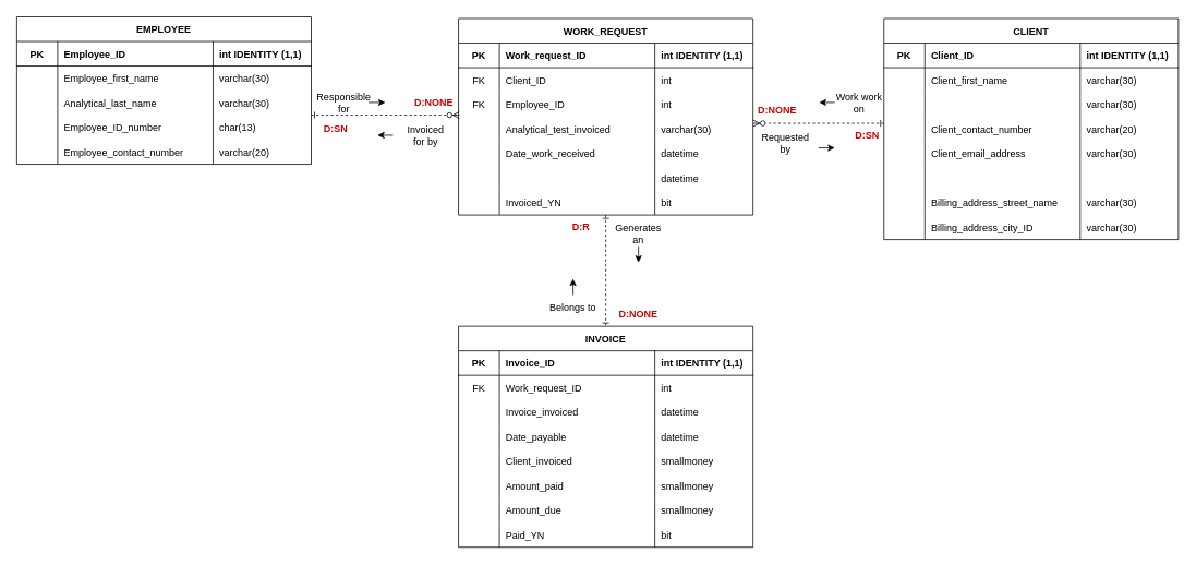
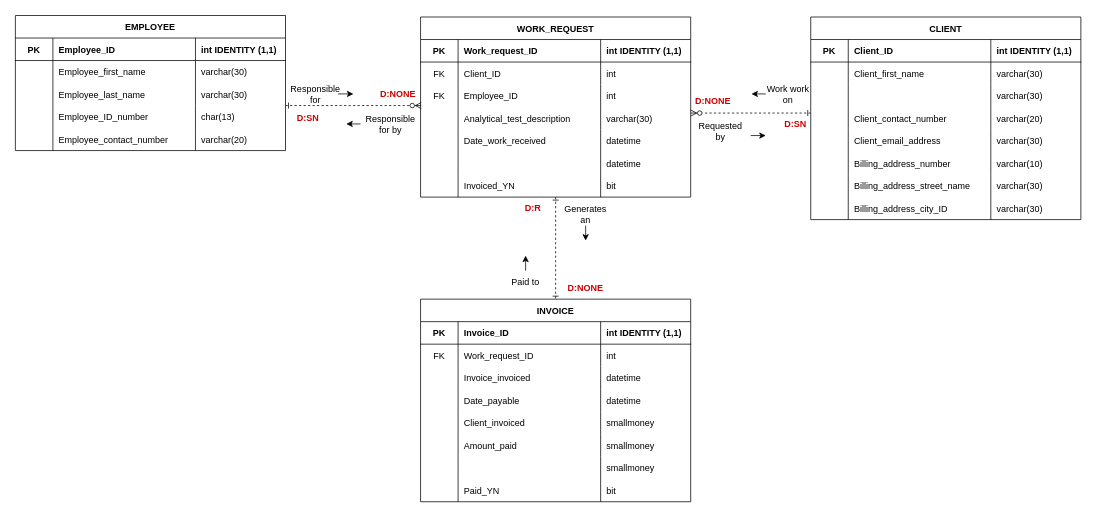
- <mxCell id="73" value="Analytical_last_name" style="shape=partialRectangle;overflow=hidden;connectable=0;fillColor=none;top=0;left=0;bottom=0;right=0;align=left;spacingLeft=6;" parent="71" vertex="1"><mxGeometry x="50" width="190" height="30" as="geometry"><mxRectangle width="190" height="30" as="alternateBounds" /></mxGeometry></mxCell>
+ <mxCell id="73" value="Employee_last_name" style="shape=partialRectangle;overflow=hidden;connectable=0;fillColor=none;top=0;left=0;bottom=0;right=0;align=left;spacingLeft=6;" parent="71" vertex="1"><mxGeometry x="50" width="190" height="30" as="geometry"><mxRectangle width="190" height="30" as="alternateBounds" /></mxGeometry></mxCell>
- <mxCell id="17" value="Analytical_test_invoiced" style="shape=partialRectangle;overflow=hidden;connectable=0;fillColor=none;top=0;left=0;bottom=0;right=0;align=left;spacingLeft=6;" parent="15" vertex="1"><mxGeometry x="50" width="190" height="30" as="geometry"><mxRectangle width="190" height="30" as="alternateBounds" /></mxGeometry></mxCell>
+ <mxCell id="17" value="Analytical_test_description" style="shape=partialRectangle;overflow=hidden;connectable=0;fillColor=none;top=0;left=0;bottom=0;right=0;align=left;spacingLeft=6;" parent="15" vertex="1"><mxGeometry x="50" width="190" height="30" as="geometry"><mxRectangle width="190" height="30" as="alternateBounds" /></mxGeometry></mxCell>
- <mxCell id="124" value="Invoiced for by" style="text;html=1;strokeColor=none;fillColor=none;align=center;verticalAlign=middle;whiteSpace=wrap;rounded=0;" parent="1" vertex="1"><mxGeometry x="490" y="150" width="60" height="30" as="geometry" /></mxCell>
+ <mxCell id="124" value="Responsible for by" style="text;html=1;strokeColor=none;fillColor=none;align=center;verticalAlign=middle;whiteSpace=wrap;rounded=0;" parent="1" vertex="1"><mxGeometry x="490" y="150" width="60" height="30" as="geometry" /></mxCell>
+ <mxCell id="52" value="Billing_address_number" style="shape=partialRectangle;overflow=hidden;connectable=0;fillColor=none;top=0;left=0;bottom=0;right=0;align=left;spacingLeft=6;" parent="50" vertex="1"><mxGeometry x="50" width="190" height="30" as="geometry"><mxRectangle width="190" height="30" as="alternateBounds" /></mxGeometry></mxCell>
+ <mxCell id="53" value="varchar(10)" style="shape=partialRectangle;overflow=hidden;connectable=0;fillColor=none;top=0;left=0;bottom=0;right=0;align=left;spacingLeft=6;" parent="50" vertex="1"><mxGeometry x="240" width="120" height="30" as="geometry"><mxRectangle width="120" height="30" as="alternateBounds" /></mxGeometry></mxCell>
- <mxCell id="121" value="Belongs to" style="text;html=1;strokeColor=none;fillColor=none;align=center;verticalAlign=middle;whiteSpace=wrap;rounded=0;" parent="1" vertex="1"><mxGeometry x="670" y="360" width="60" height="30" as="geometry" /></mxCell>
+ <mxCell id="121" value="Paid to" style="text;html=1;strokeColor=none;fillColor=none;align=center;verticalAlign=middle;whiteSpace=wrap;rounded=0;" parent="1" vertex="1"><mxGeometry x="670" y="360" width="60" height="30" as="geometry" /></mxCell>
- <mxCell id="112" value="Amount_due" style="shape=partialRectangle;overflow=hidden;connectable=0;fillColor=none;top=0;left=0;bottom=0;right=0;align=left;spacingLeft=6;" parent="110" vertex="1"><mxGeometry x="50" width="190" height="30" as="geometry"><mxRectangle width="190" height="30" as="alternateBounds" /></mxGeometry></mxCell>
